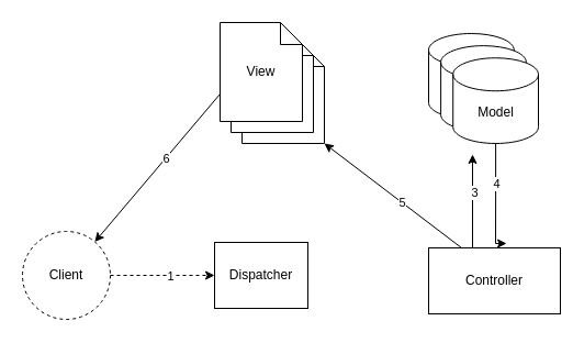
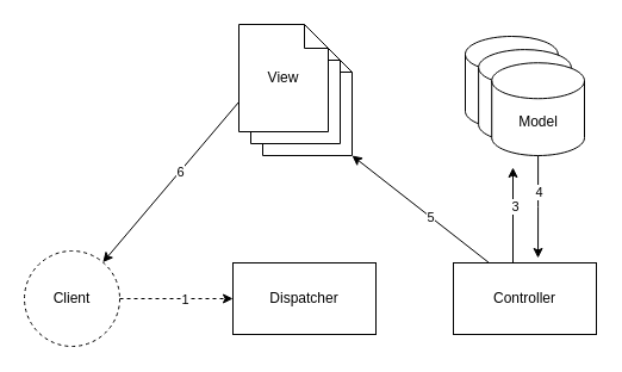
- <mxCell id="5" value="Dispatcher" style="rounded=0;whiteSpace=wrap;html=1;" vertex="1" parent="1"><mxGeometry x="195" y="220" width="85" height="60" as="geometry" /></mxCell>
+ <mxCell id="5" value="Dispatcher" style="rounded=0;whiteSpace=wrap;html=1;" vertex="1" parent="1"><mxGeometry x="195" y="220" width="120" height="60" as="geometry" /></mxCell>
- <mxCell id="8" value="Controller" style="rounded=0;whiteSpace=wrap;html=1;" vertex="1" parent="1"><mxGeometry x="390" y="225" width="120" height="60" as="geometry" /></mxCell>
+ <mxCell id="8" value="Controller" style="rounded=0;whiteSpace=wrap;html=1;" vertex="1" parent="1"><mxGeometry x="380" y="220" width="120" height="60" as="geometry" /></mxCell>
